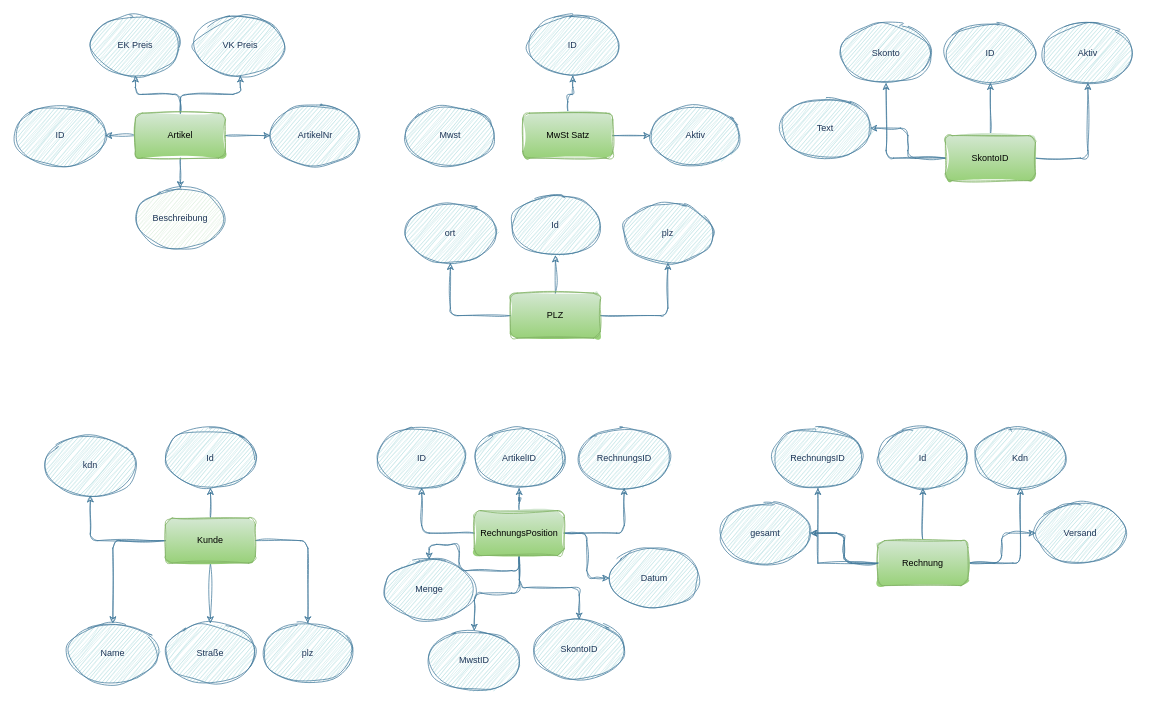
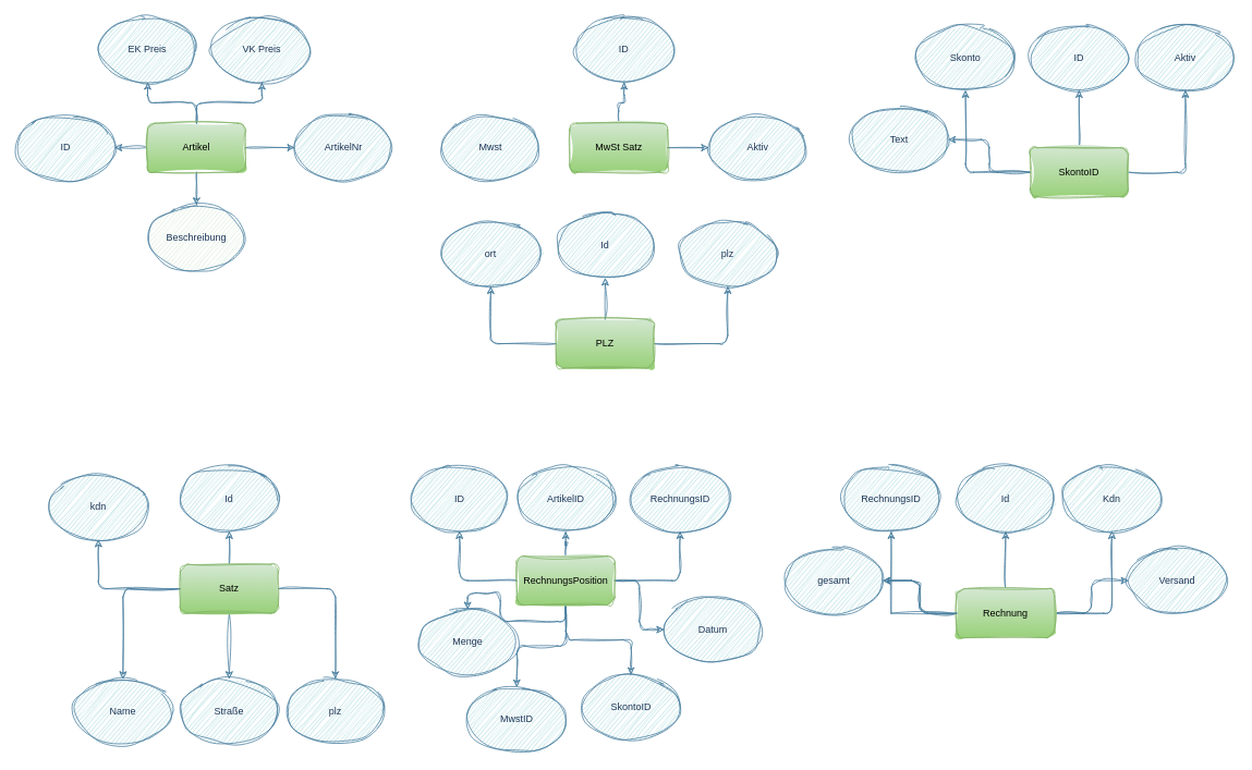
- <mxCell id="19" value="Kunde" style="rounded=1;whiteSpace=wrap;html=1;labelBackgroundColor=none;fillColor=#d5e8d4;strokeColor=#82b366;sketch=1;curveFitting=1;jiggle=2;gradientColor=#97d077;" vertex="1" parent="1"><mxGeometry x="220" y="690" width="120" height="60" as="geometry" /></mxCell>
+ <mxCell id="19" value="Satz" style="rounded=1;whiteSpace=wrap;html=1;labelBackgroundColor=none;fillColor=#d5e8d4;strokeColor=#82b366;sketch=1;curveFitting=1;jiggle=2;gradientColor=#97d077;" vertex="1" parent="1"><mxGeometry x="220" y="690" width="120" height="60" as="geometry" /></mxCell>
